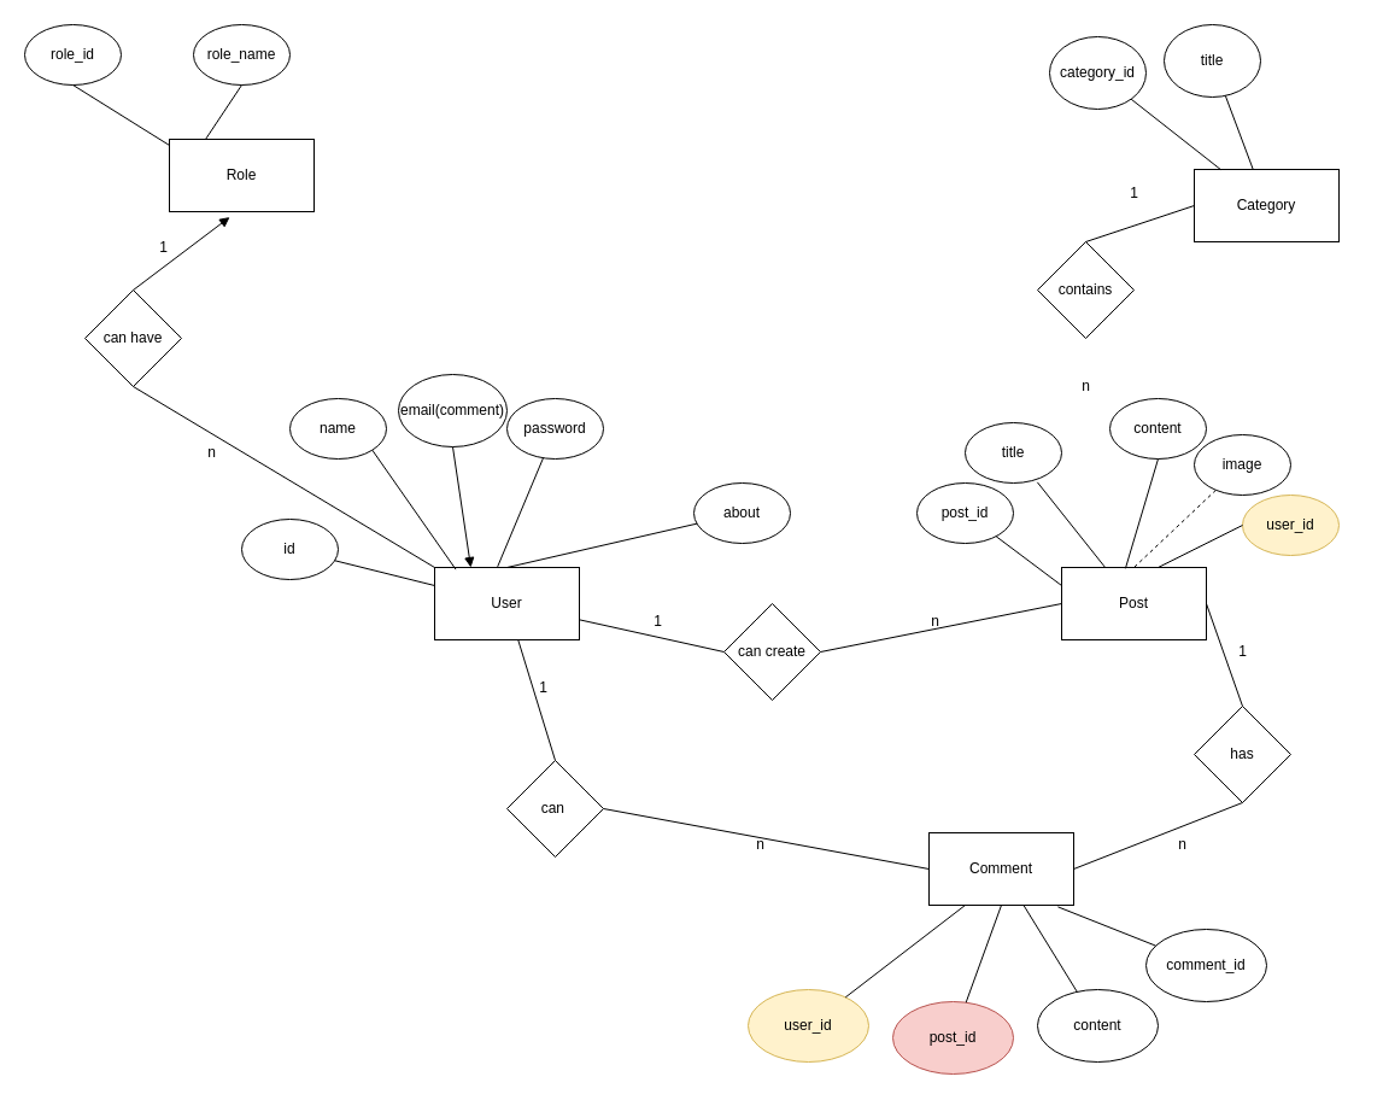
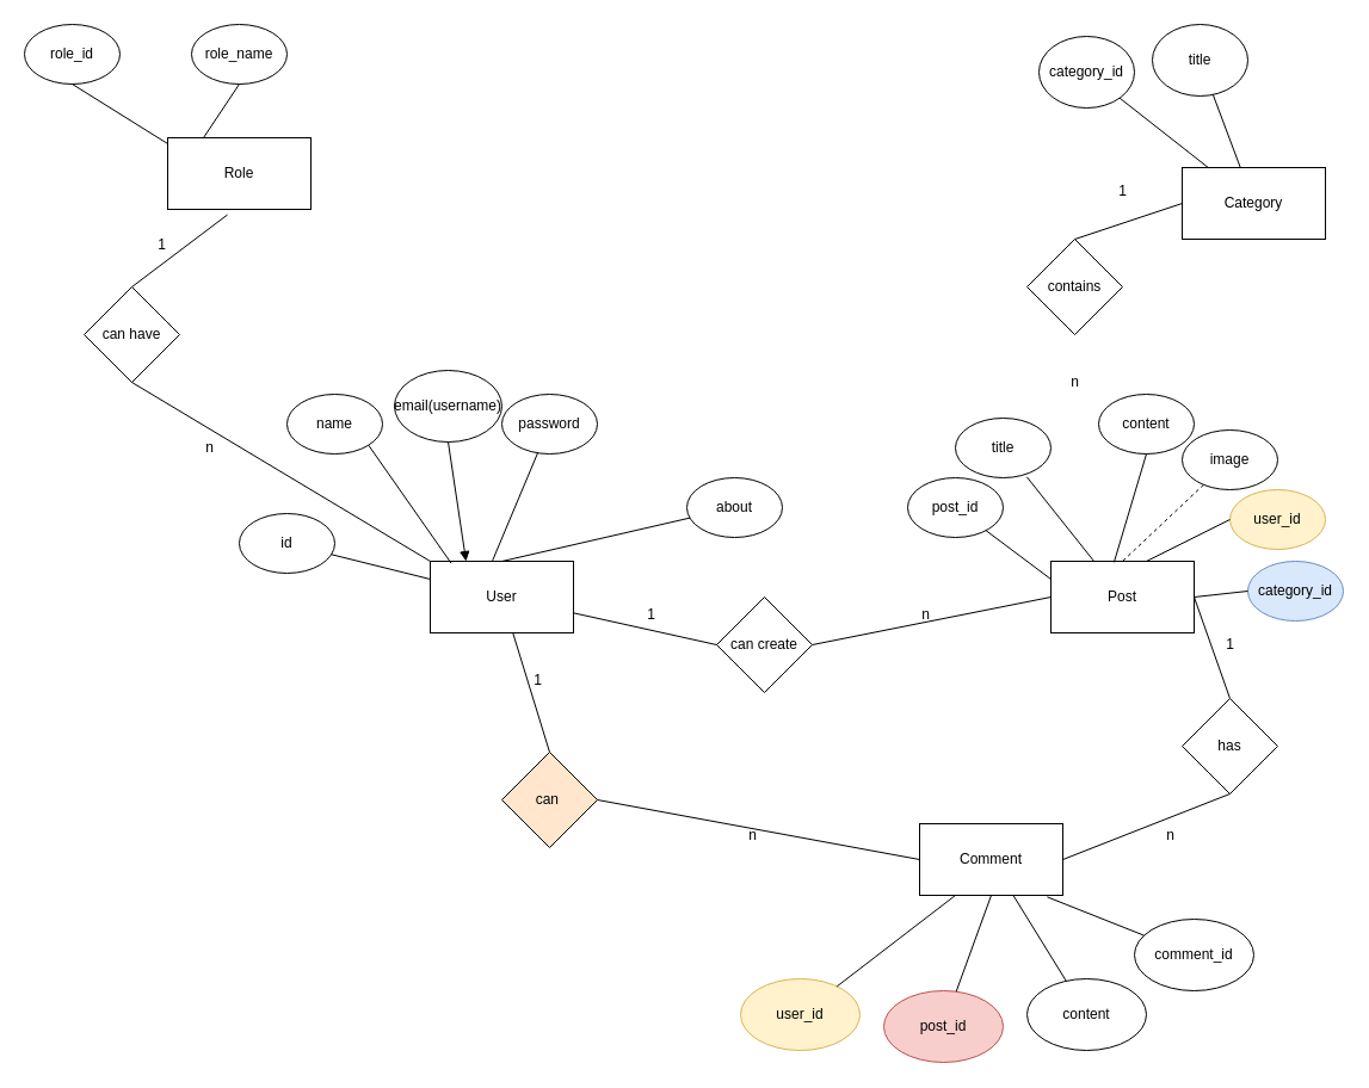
- <mxCell id="65" value="" style="endArrow=block;html=1;rounded=0;entryX=0.417;entryY=1.076;entryDx=0;entryDy=0;entryPerimeter=0;exitX=0.5;exitY=0;exitDx=0;exitDy=0;" edge="1" parent="1" source="64" target="59"><mxGeometry width="50" height="50" relative="1" as="geometry"><mxPoint x="750" y="410" as="sourcePoint" /><mxPoint x="800" y="360" as="targetPoint" /></mxGeometry></mxCell>
+ <mxCell id="65" value="" style="endArrow=none;html=1;rounded=0;entryX=0.417;entryY=1.076;entryDx=0;entryDy=0;entryPerimeter=0;exitX=0.5;exitY=0;exitDx=0;exitDy=0;" edge="1" parent="1" source="64" target="59"><mxGeometry width="50" height="50" relative="1" as="geometry"><mxPoint x="750" y="410" as="sourcePoint" /><mxPoint x="800" y="360" as="targetPoint" /></mxGeometry></mxCell>
- <mxCell id="5" value="email(comment)" style="ellipse;whiteSpace=wrap;html=1;" vertex="1" parent="1"><mxGeometry x="330" y="310" width="90" height="60" as="geometry" /></mxCell>
+ <mxCell id="5" value="email(username)" style="ellipse;whiteSpace=wrap;html=1;" vertex="1" parent="1"><mxGeometry x="330" y="310" width="90" height="60" as="geometry" /></mxCell>
+ <mxCell id="57" value="category_id" style="ellipse;whiteSpace=wrap;html=1;fillColor=#dae8fc;strokeColor=#6c8ebf;" vertex="1" parent="1"><mxGeometry x="1045" y="470" width="80" height="50" as="geometry" /></mxCell>
+ <mxCell id="58" value="" style="endArrow=none;html=1;rounded=0;exitX=0;exitY=0.5;exitDx=0;exitDy=0;entryX=1;entryY=0.5;entryDx=0;entryDy=0;" edge="1" parent="1" source="57" target="3"><mxGeometry width="50" height="50" relative="1" as="geometry"><mxPoint x="1037.925" y="455.848" as="sourcePoint" /><mxPoint x="1010" y="515" as="targetPoint" /></mxGeometry></mxCell>
- <mxCell id="38" value="can&amp;nbsp;" style="rhombus;whiteSpace=wrap;html=1;" vertex="1" parent="1"><mxGeometry x="420" y="630" width="80" height="80" as="geometry" /></mxCell>
+ <mxCell id="38" value="can&amp;nbsp;" style="rhombus;whiteSpace=wrap;html=1;fillColor=#ffe6cc;" vertex="1" parent="1"><mxGeometry x="420" y="630" width="80" height="80" as="geometry" /></mxCell>
